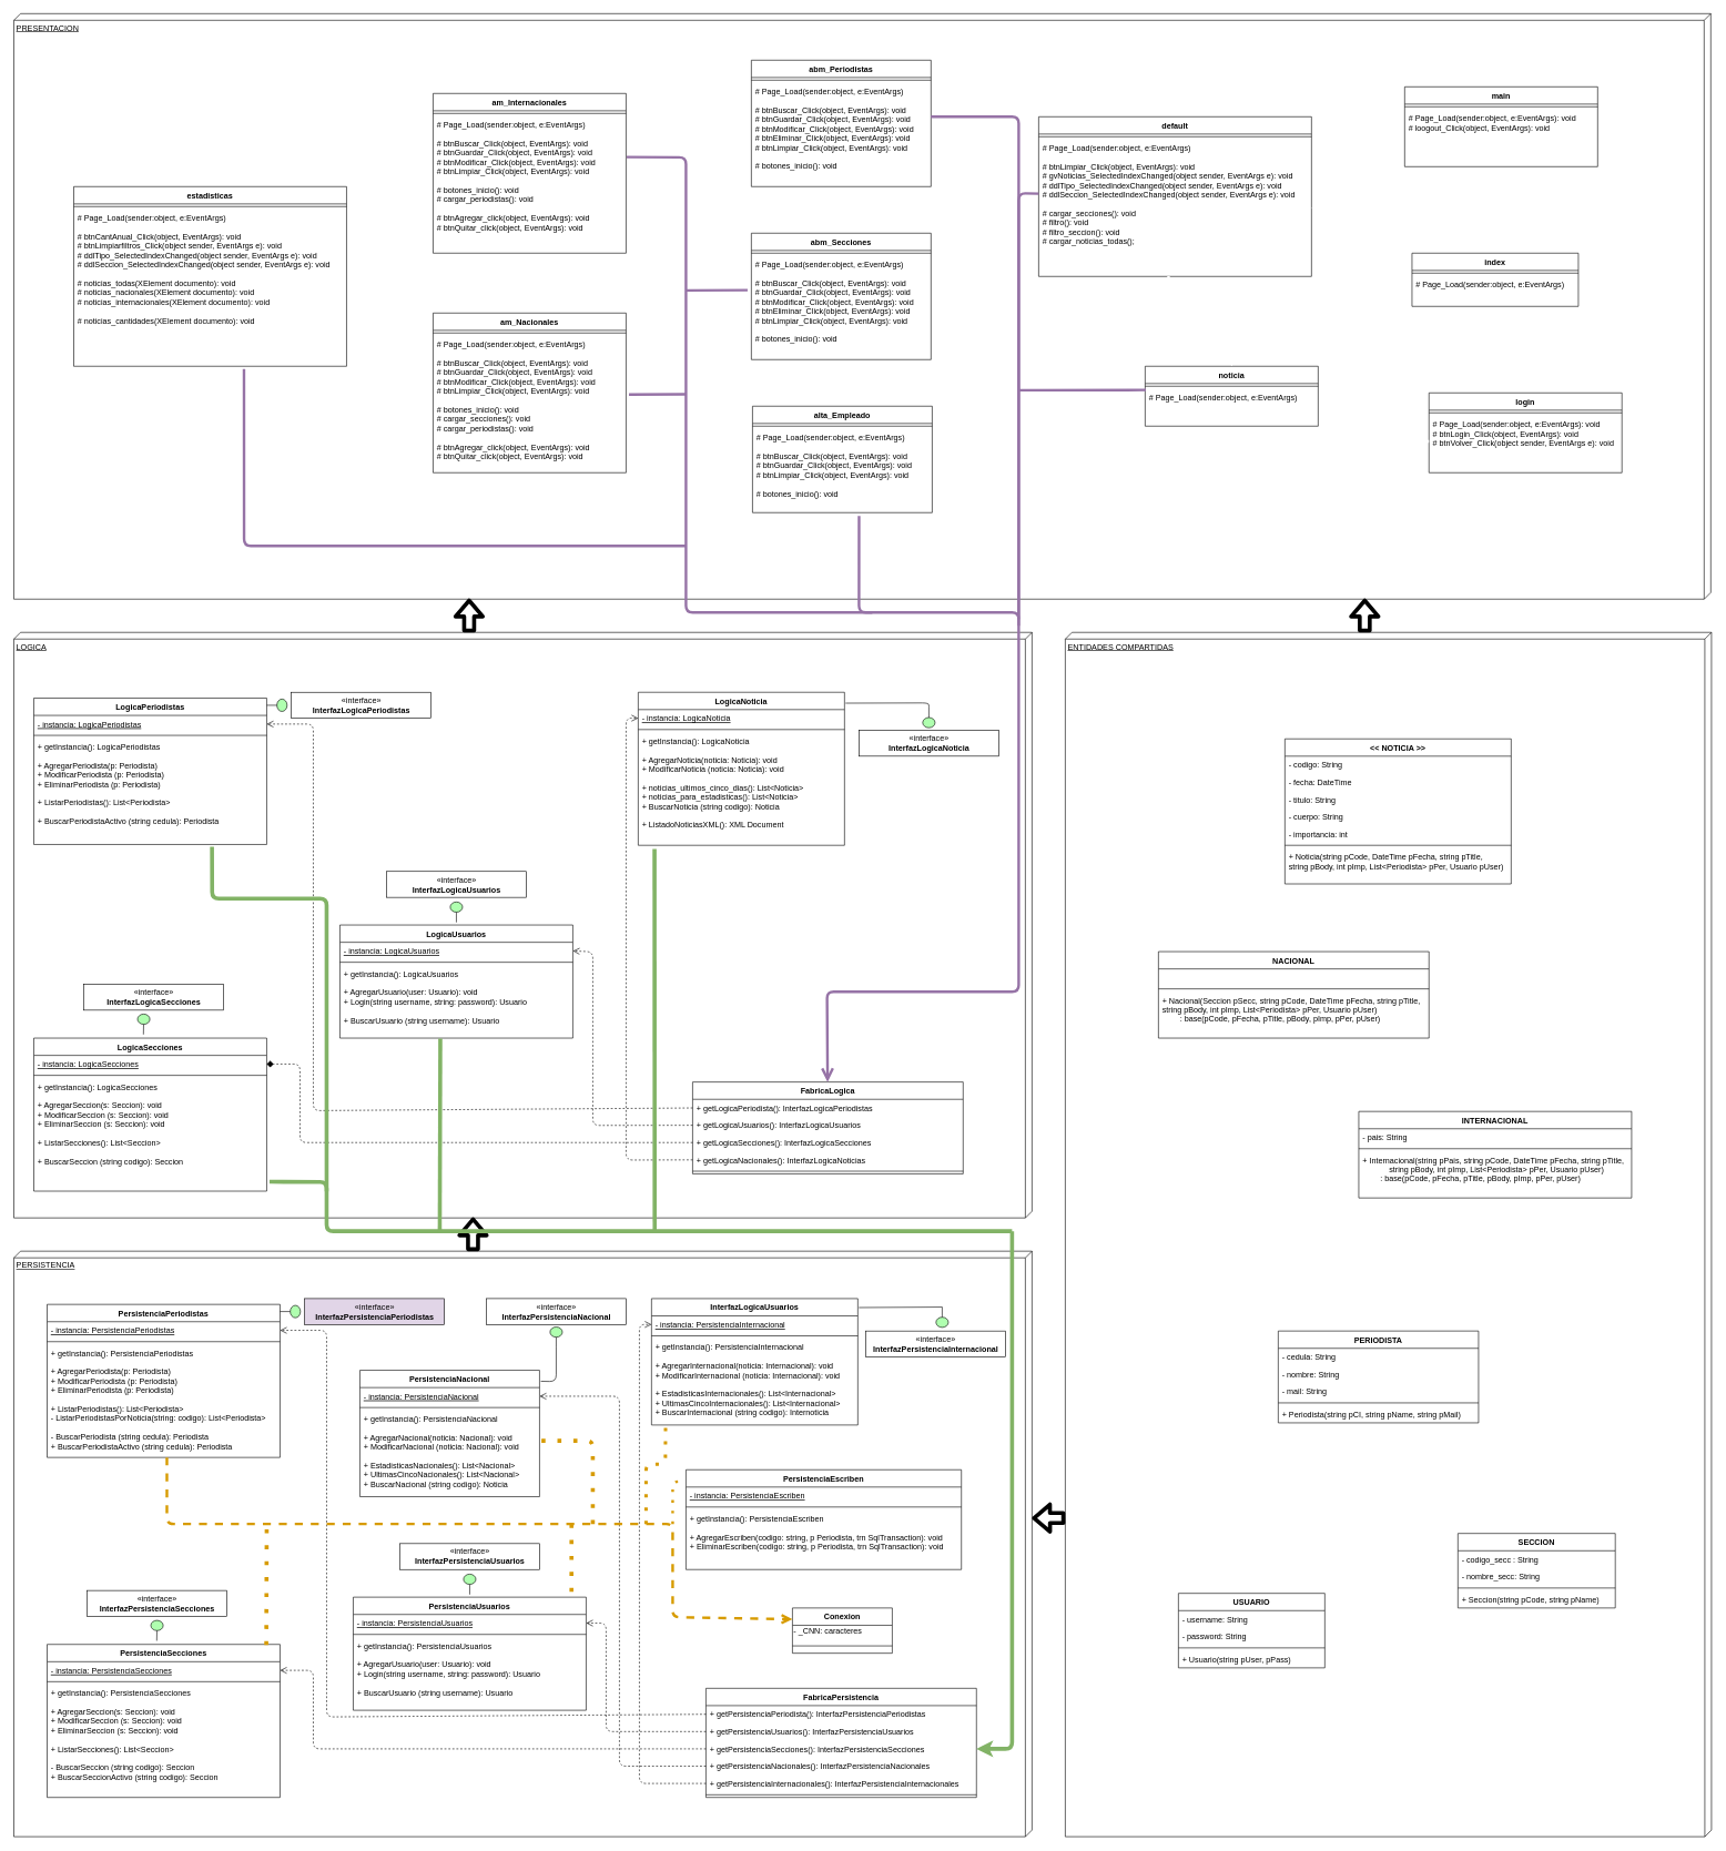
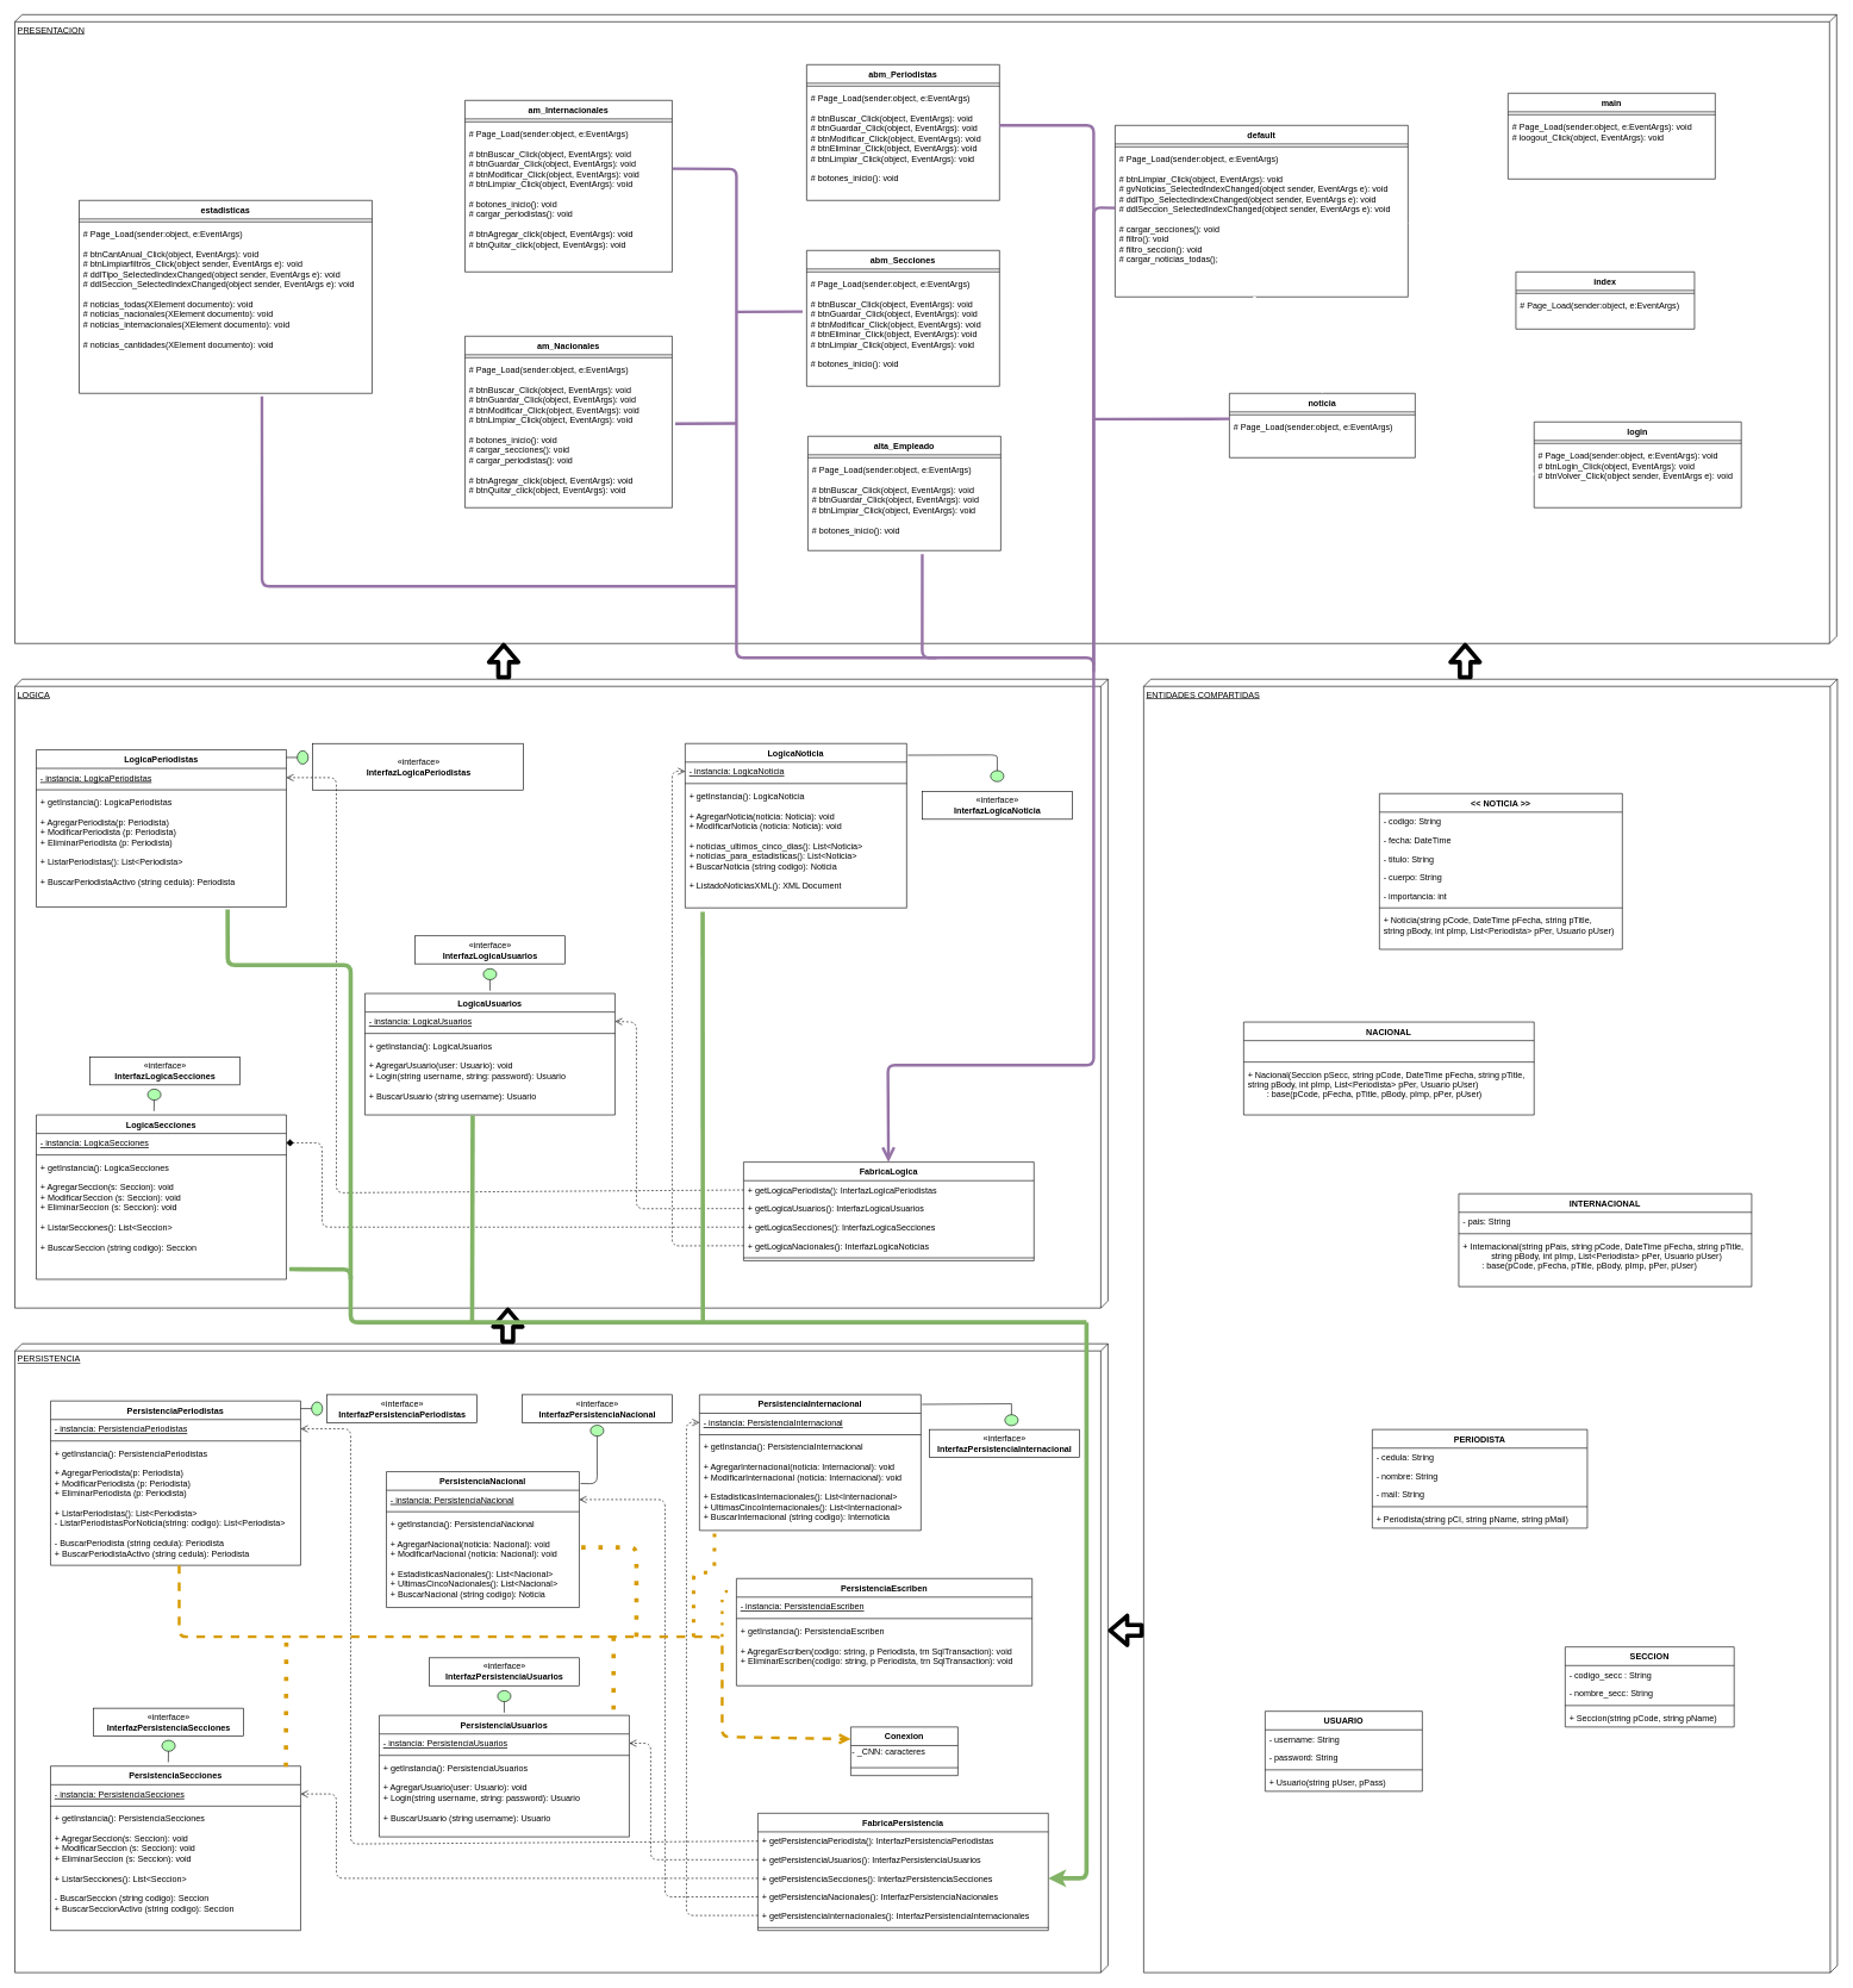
- <mxCell id="95" value="«interface»&lt;br&gt;&lt;b&gt;Interfaz&lt;/b&gt;&lt;span style=&quot;font-weight: 700&quot;&gt;Logica&lt;/span&gt;&lt;b&gt;Periodistas&lt;/b&gt;" style="html=1;" parent="1" vertex="1"><mxGeometry x="437" y="1040" width="210" height="39" as="geometry" /></mxCell>
+ <mxCell id="95" value="«interface»&lt;br&gt;&lt;b&gt;Interfaz&lt;/b&gt;&lt;span style=&quot;font-weight: 700&quot;&gt;Logica&lt;/span&gt;&lt;b&gt;Periodistas&lt;/b&gt;" style="html=1;" parent="1" vertex="1"><mxGeometry x="437" y="1040" width="295" height="65" as="geometry" /></mxCell>
- <mxCell id="93" value="«interface»&lt;br&gt;&lt;b&gt;InterfazLogica&lt;/b&gt;&lt;span style=&quot;font-weight: 700&quot;&gt;Noticia&lt;/span&gt;" style="html=1;" parent="1" vertex="1"><mxGeometry x="1290" y="1097" width="210" height="39" as="geometry" /></mxCell>
+ <mxCell id="93" value="«interface»&lt;br&gt;&lt;b&gt;InterfazLogica&lt;/b&gt;&lt;span style=&quot;font-weight: 700&quot;&gt;Noticia&lt;/span&gt;" style="html=1;" parent="1" vertex="1"><mxGeometry x="1290" y="1107" width="210" height="39" as="geometry" /></mxCell>
- <mxCell id="59" value="InterfazLogicaUsuarios" style="swimlane;fontStyle=1;align=center;verticalAlign=top;childLayout=stackLayout;horizontal=1;startSize=26;horizontalStack=0;resizeParent=1;resizeParentMax=0;resizeLast=0;collapsible=1;marginBottom=0;strokeWidth=1;fillColor=none;" parent="1" vertex="1"><mxGeometry x="978.25" y="1951.25" width="310" height="190" as="geometry" /></mxCell>
+ <mxCell id="59" value="PersistenciaInternacional" style="swimlane;fontStyle=1;align=center;verticalAlign=top;childLayout=stackLayout;horizontal=1;startSize=26;horizontalStack=0;resizeParent=1;resizeParentMax=0;resizeLast=0;collapsible=1;marginBottom=0;strokeWidth=1;fillColor=none;" parent="1" vertex="1"><mxGeometry x="978.25" y="1951.25" width="310" height="190" as="geometry" /></mxCell>
- <mxCell id="54" value="«interface»&lt;br&gt;&lt;b&gt;InterfazPersistenciaPeriodistas&lt;/b&gt;" style="html=1;fillColor=#e1d5e7;" parent="1" vertex="1"><mxGeometry x="457" y="1951.25" width="210" height="39" as="geometry" /></mxCell>
+ <mxCell id="54" value="«interface»&lt;br&gt;&lt;b&gt;InterfazPersistenciaPeriodistas&lt;/b&gt;" style="html=1;" parent="1" vertex="1"><mxGeometry x="457" y="1951.25" width="210" height="39" as="geometry" /></mxCell>
